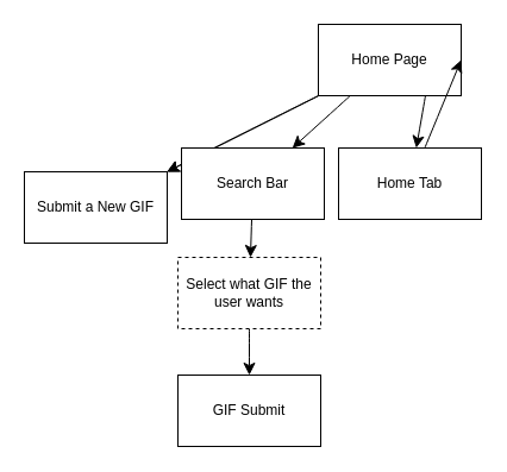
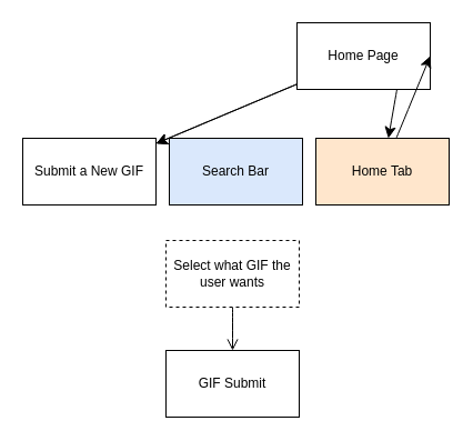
- <mxCell id="5" value="" style="edgeStyle=none;curved=1;rounded=0;orthogonalLoop=1;jettySize=auto;html=1;fontSize=12;startSize=8;endSize=8;" edge="1" parent="1" source="6" target="11"><mxGeometry relative="1" as="geometry" /></mxCell>
- <mxCell id="11" value="Search Bar" style="rounded=0;whiteSpace=wrap;html=1;" vertex="1" parent="1"><mxGeometry x="152" y="124" width="120" height="60" as="geometry" /></mxCell>
+ <mxCell id="11" value="Search Bar" style="rounded=0;whiteSpace=wrap;html=1;fillColor=#dae8fc;" vertex="1" parent="1"><mxGeometry x="152" y="124" width="120" height="60" as="geometry" /></mxCell>
- <mxCell id="9" value="Home Tab" style="rounded=0;whiteSpace=wrap;html=1;" vertex="1" parent="1"><mxGeometry x="284" y="124" width="120" height="60" as="geometry" /></mxCell>
+ <mxCell id="9" value="Home Tab" style="rounded=0;whiteSpace=wrap;html=1;fillColor=#ffe6cc;" vertex="1" parent="1"><mxGeometry x="284" y="124" width="120" height="60" as="geometry" /></mxCell>
- <mxCell id="7" value="Submit a New GIF" style="rounded=0;whiteSpace=wrap;html=1;" vertex="1" parent="1"><mxGeometry x="20" y="144" width="120" height="60" as="geometry" /></mxCell>
+ <mxCell id="7" value="Submit a New GIF" style="rounded=0;whiteSpace=wrap;html=1;" vertex="1" parent="1"><mxGeometry x="20" y="124" width="120" height="60" as="geometry" /></mxCell>
- <mxCell id="10" value="" style="edgeStyle=none;curved=1;rounded=0;orthogonalLoop=1;jettySize=auto;html=1;fontSize=12;startSize=8;endSize=8;" edge="1" parent="1" source="11" target="13"><mxGeometry relative="1" as="geometry" /></mxCell>
- <mxCell id="12" value="" style="edgeStyle=none;curved=1;rounded=0;orthogonalLoop=1;jettySize=auto;html=1;fontSize=12;startSize=8;endSize=8;" edge="1" parent="1" source="13" target="14"><mxGeometry relative="1" as="geometry" /></mxCell>
+ <mxCell id="12" value="" style="edgeStyle=none;curved=1;rounded=0;orthogonalLoop=1;jettySize=auto;html=1;fontSize=12;startSize=8;endSize=8;endArrow=open;" edge="1" parent="1" source="13" target="14"><mxGeometry relative="1" as="geometry" /></mxCell>
